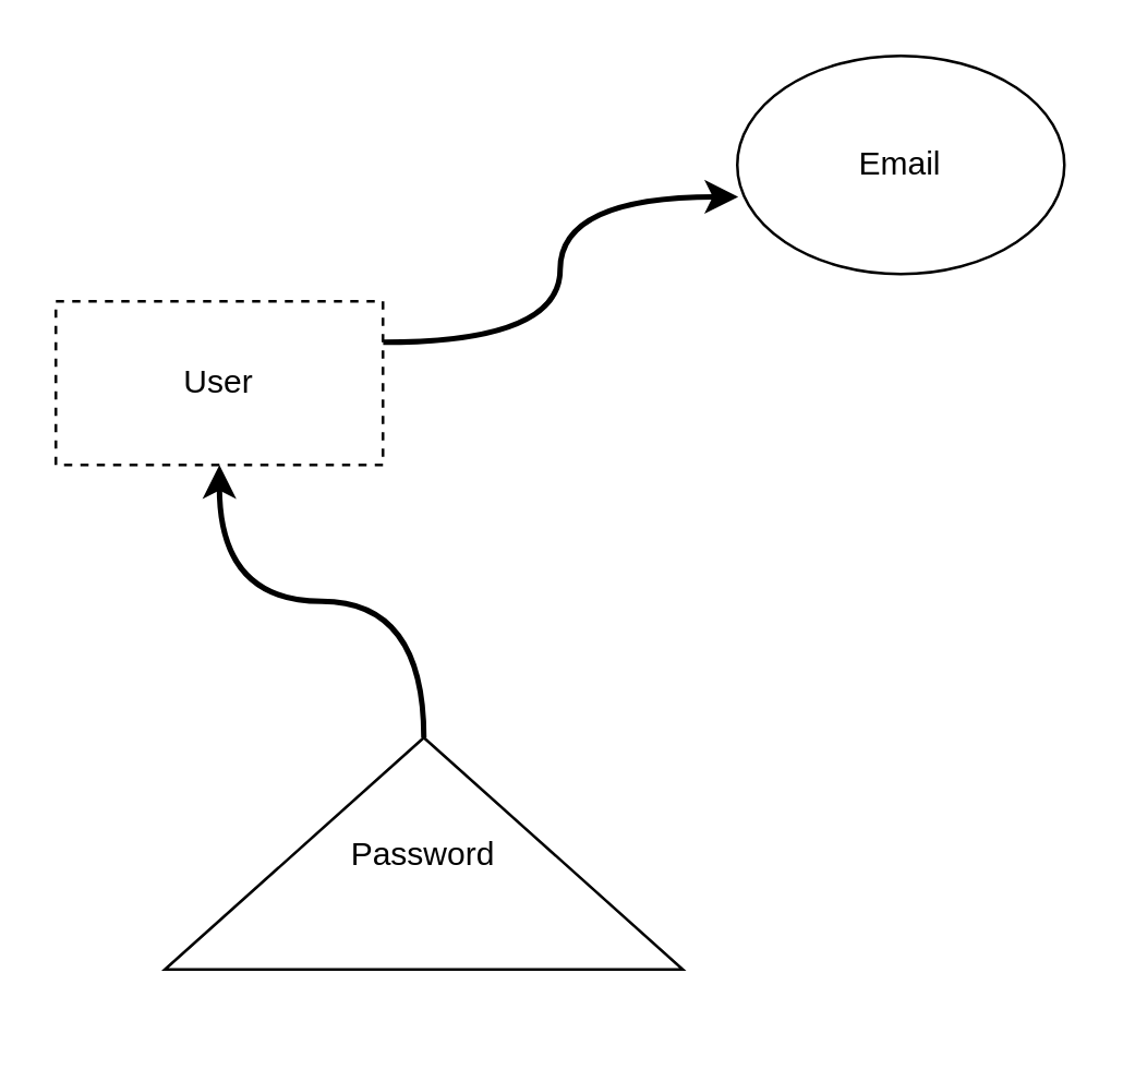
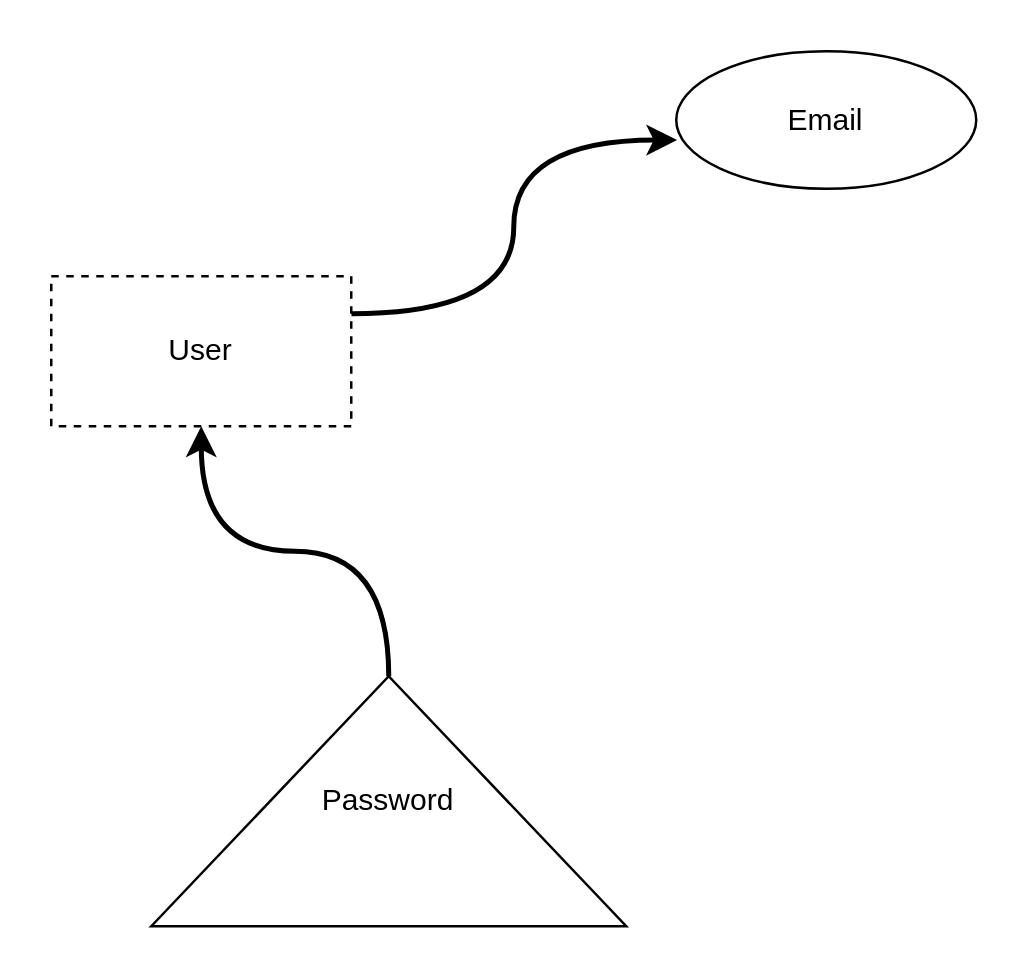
- <mxCell id="4" value="Email" style="ellipse;whiteSpace=wrap;html=1;rounded=0;" vertex="1" parent="1"><mxGeometry x="270" y="20" width="120" height="80" as="geometry" /></mxCell>
+ <mxCell id="4" value="Email" style="ellipse;whiteSpace=wrap;html=1;rounded=0;" vertex="1" parent="1"><mxGeometry x="270" y="20" width="120" height="55" as="geometry" /></mxCell>
- <mxCell id="6" value="Password" style="triangle;whiteSpace=wrap;html=1;direction=north;rounded=0;" vertex="1" parent="1"><mxGeometry x="60" y="270" width="190" height="85" as="geometry" /></mxCell>
+ <mxCell id="6" value="Password" style="triangle;whiteSpace=wrap;html=1;direction=north;rounded=0;" vertex="1" parent="1"><mxGeometry x="60" y="270" width="190" height="100" as="geometry" /></mxCell>
